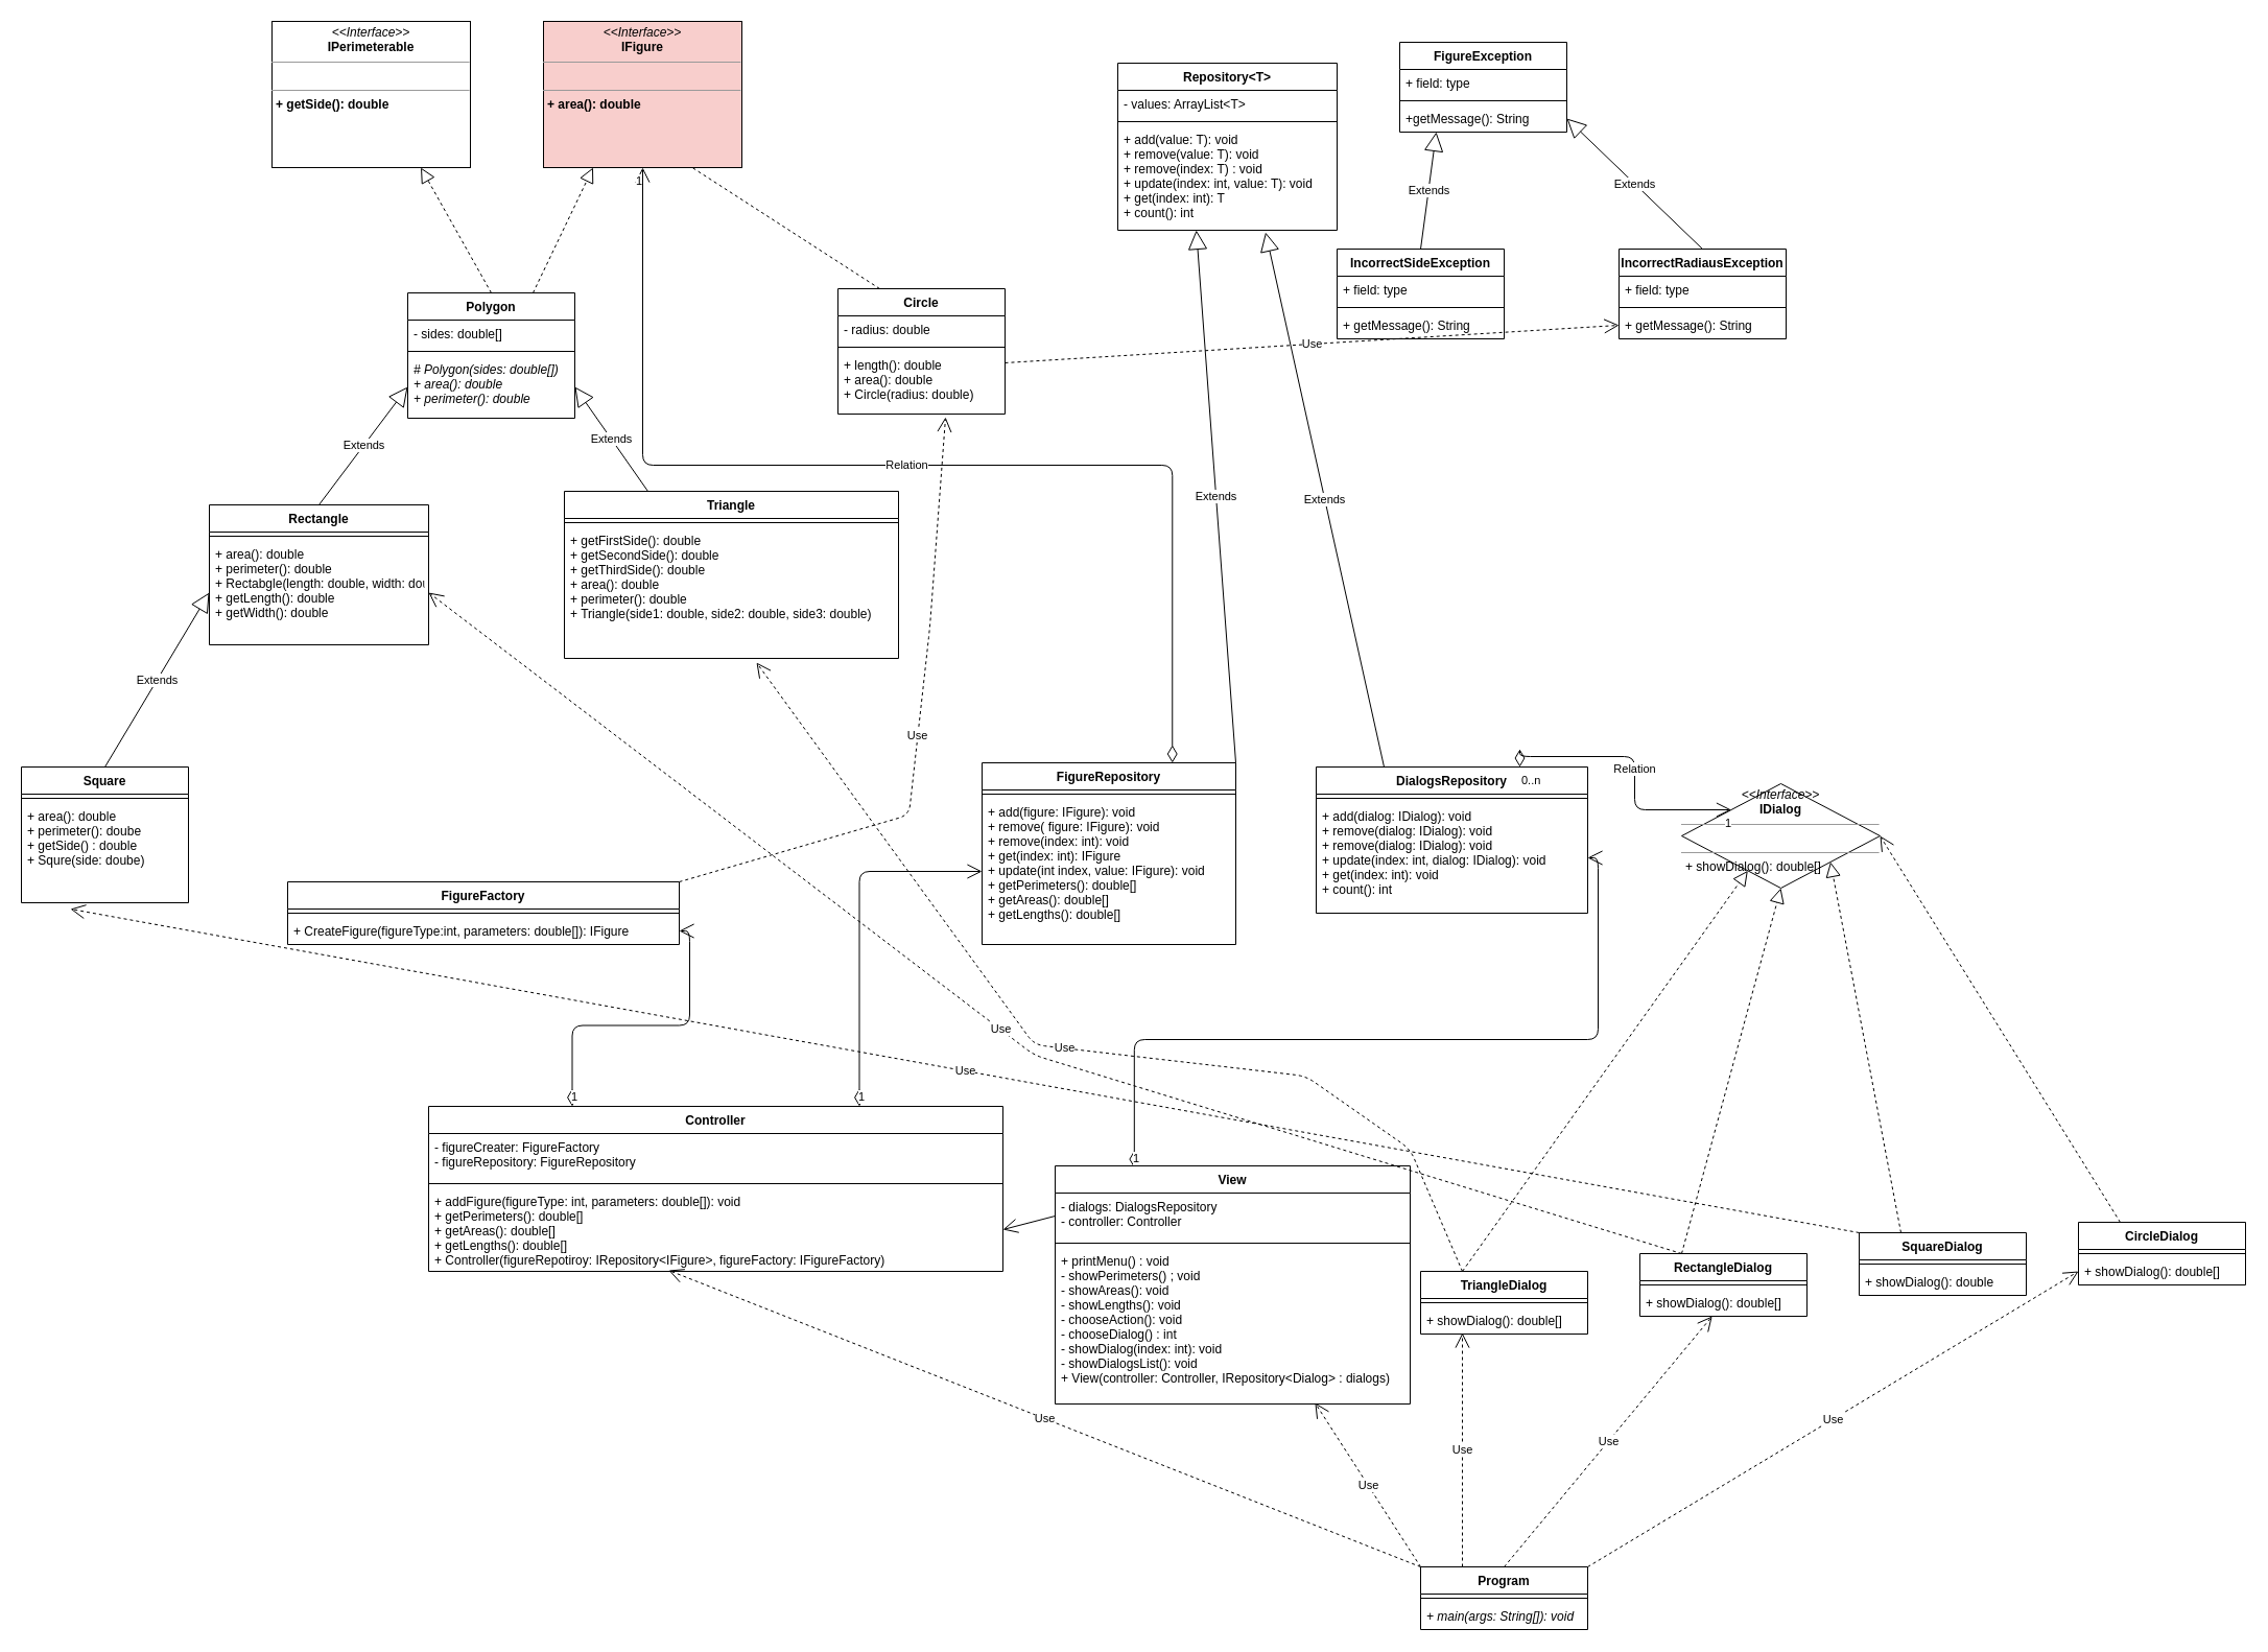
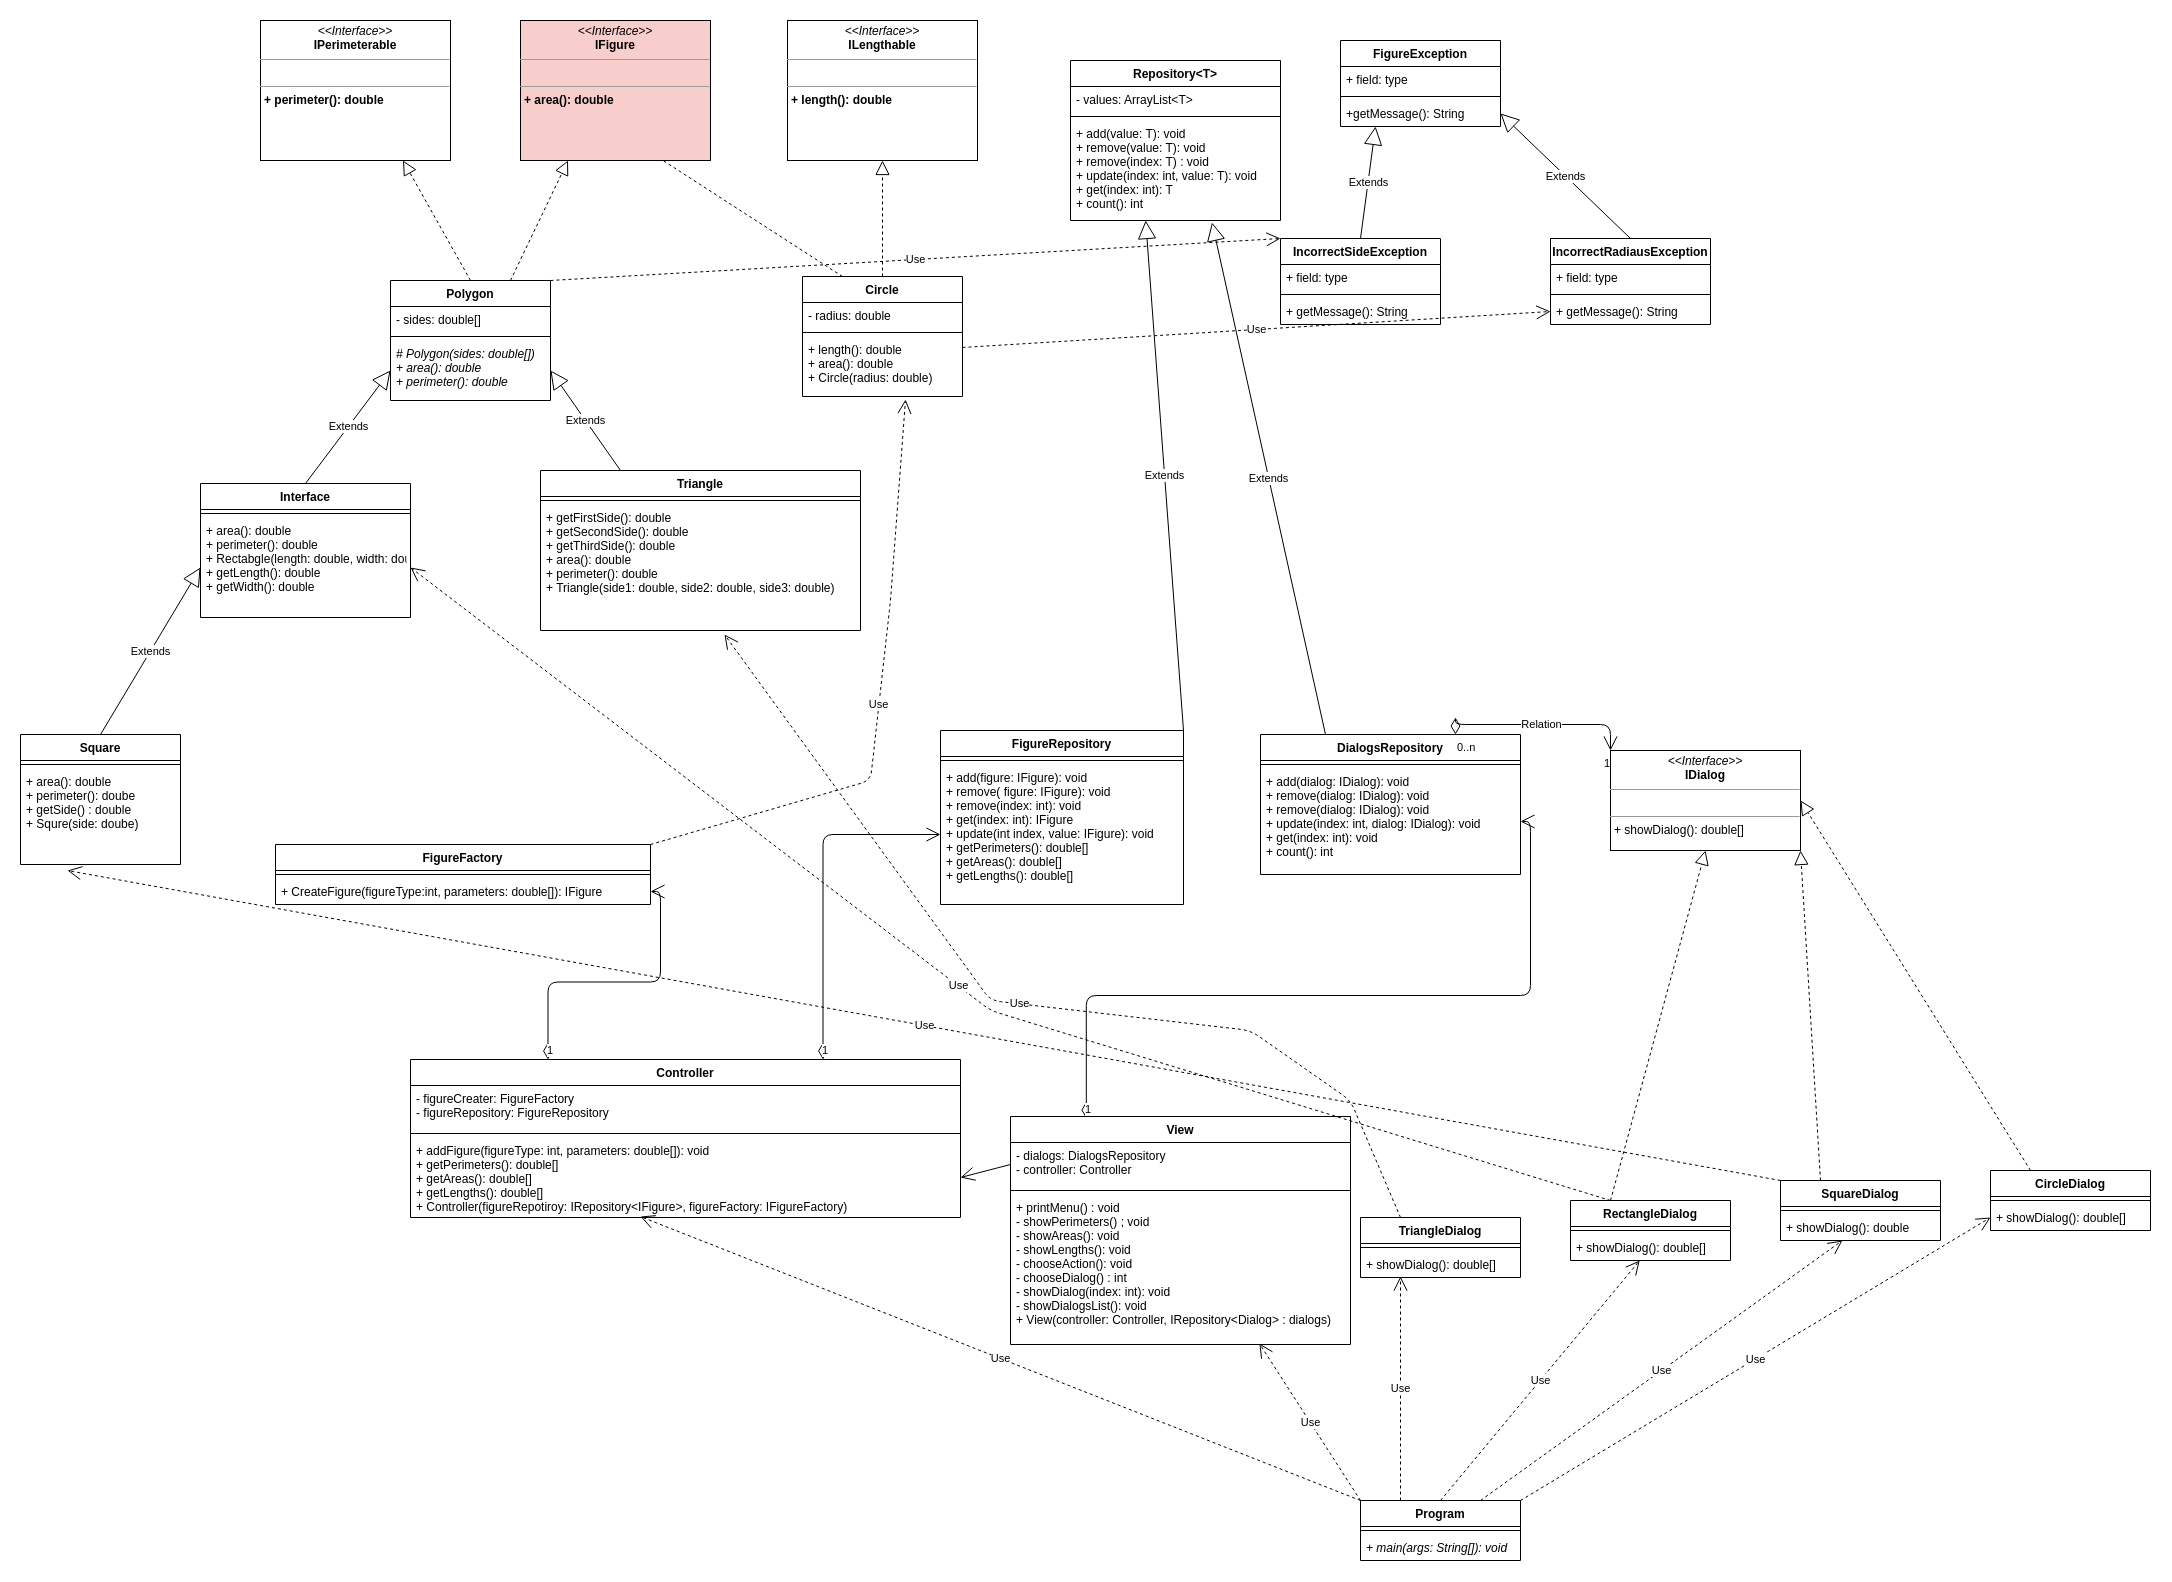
- <mxCell id="3" value="&lt;p style=&quot;margin: 0px ; margin-top: 4px ; text-align: center&quot;&gt;&lt;i&gt;&amp;lt;&amp;lt;Interface&amp;gt;&amp;gt;&lt;/i&gt;&lt;br&gt;&lt;b&gt;IPerimeterable&lt;/b&gt;&lt;/p&gt;&lt;hr size=&quot;1&quot;&gt;&lt;p style=&quot;margin: 0px ; margin-left: 4px&quot;&gt;&lt;br&gt;&lt;/p&gt;&lt;hr size=&quot;1&quot;&gt;&lt;p style=&quot;margin: 0px ; margin-left: 4px&quot;&gt;&lt;b&gt;+ getSide(): double&lt;/b&gt;&lt;/p&gt;" style="verticalAlign=top;align=left;overflow=fill;fontSize=12;fontFamily=Helvetica;html=1;" parent="1" vertex="1"><mxGeometry x="260" y="20" width="190" height="140" as="geometry" /></mxCell>
+ <mxCell id="3" value="&lt;p style=&quot;margin: 0px ; margin-top: 4px ; text-align: center&quot;&gt;&lt;i&gt;&amp;lt;&amp;lt;Interface&amp;gt;&amp;gt;&lt;/i&gt;&lt;br&gt;&lt;b&gt;IPerimeterable&lt;/b&gt;&lt;/p&gt;&lt;hr size=&quot;1&quot;&gt;&lt;p style=&quot;margin: 0px ; margin-left: 4px&quot;&gt;&lt;br&gt;&lt;/p&gt;&lt;hr size=&quot;1&quot;&gt;&lt;p style=&quot;margin: 0px ; margin-left: 4px&quot;&gt;&lt;b&gt;+ perimeter(): double&lt;/b&gt;&lt;/p&gt;" style="verticalAlign=top;align=left;overflow=fill;fontSize=12;fontFamily=Helvetica;html=1;" parent="1" vertex="1"><mxGeometry x="260" y="20" width="190" height="140" as="geometry" /></mxCell>
+ <mxCell id="4" value="&lt;p style=&quot;margin: 0px ; margin-top: 4px ; text-align: center&quot;&gt;&lt;i&gt;&amp;lt;&amp;lt;Interface&amp;gt;&amp;gt;&lt;/i&gt;&lt;br&gt;&lt;b&gt;ILengthable&lt;/b&gt;&lt;/p&gt;&lt;hr size=&quot;1&quot;&gt;&lt;p style=&quot;margin: 0px ; margin-left: 4px&quot;&gt;&lt;br&gt;&lt;/p&gt;&lt;hr size=&quot;1&quot;&gt;&lt;p style=&quot;margin: 0px ; margin-left: 4px&quot;&gt;&lt;b&gt;+ length(): double&lt;/b&gt;&lt;/p&gt;" style="verticalAlign=top;align=left;overflow=fill;fontSize=12;fontFamily=Helvetica;html=1;" parent="1" vertex="1"><mxGeometry x="787" y="20" width="190" height="140" as="geometry" /></mxCell>
+ <mxCell id="14" value="" style="endArrow=block;dashed=1;endFill=0;endSize=12;html=1;exitX=0.5;exitY=0;exitDx=0;exitDy=0;entryX=0.5;entryY=1;entryDx=0;entryDy=0;" parent="1" source="9" target="4" edge="1"><mxGeometry width="160" relative="1" as="geometry"><mxPoint x="650" y="310" as="sourcePoint" /><mxPoint x="810" y="310" as="targetPoint" /></mxGeometry></mxCell>
+ <mxCell id="54" value="Use" style="endArrow=open;endSize=12;dashed=1;html=1;exitX=1;exitY=0;exitDx=0;exitDy=0;entryX=0;entryY=0;entryDx=0;entryDy=0;" parent="1" source="5" target="43" edge="1"><mxGeometry width="160" relative="1" as="geometry"><mxPoint x="990" y="340" as="sourcePoint" /><mxPoint x="1150" y="340" as="targetPoint" /></mxGeometry></mxCell>
- <mxCell id="29" value="Relation" style="endArrow=open;html=1;endSize=12;startArrow=diamondThin;startSize=14;startFill=0;edgeStyle=orthogonalEdgeStyle;exitX=0.75;exitY=0;exitDx=0;exitDy=0;entryX=0.5;entryY=1;entryDx=0;entryDy=0;" parent="1" source="32" target="2" edge="1"><mxGeometry relative="1" as="geometry"><mxPoint x="650" y="520" as="sourcePoint" /><mxPoint x="810" y="520" as="targetPoint" /></mxGeometry></mxCell>
- <mxCell id="30" value="0..n" style="edgeLabel;resizable=0;html=1;align=left;verticalAlign=top;" parent="29" connectable="0" vertex="1"><mxGeometry x="-1" relative="1" as="geometry" /></mxCell>
- <mxCell id="31" value="1" style="edgeLabel;resizable=0;html=1;align=right;verticalAlign=top;" parent="29" connectable="0" vertex="1"><mxGeometry x="1" relative="1" as="geometry" /></mxCell>
- <mxCell id="20" value="Rectangle" style="swimlane;fontStyle=1;align=center;verticalAlign=top;childLayout=stackLayout;horizontal=1;startSize=26;horizontalStack=0;resizeParent=1;resizeParentMax=0;resizeLast=0;collapsible=1;marginBottom=0;" parent="1" vertex="1"><mxGeometry x="200" y="483" width="210" height="134" as="geometry" /></mxCell>
+ <mxCell id="20" value="Interface" style="swimlane;fontStyle=1;align=center;verticalAlign=top;childLayout=stackLayout;horizontal=1;startSize=26;horizontalStack=0;resizeParent=1;resizeParentMax=0;resizeLast=0;collapsible=1;marginBottom=0;" parent="1" vertex="1"><mxGeometry x="200" y="483" width="210" height="134" as="geometry" /></mxCell>
- <mxCell id="66" value="&lt;p style=&quot;margin: 0px ; margin-top: 4px ; text-align: center&quot;&gt;&lt;i&gt;&amp;lt;&amp;lt;Interface&amp;gt;&amp;gt;&lt;/i&gt;&lt;br&gt;&lt;b&gt;IDialog&lt;/b&gt;&lt;/p&gt;&lt;hr size=&quot;1&quot;&gt;&lt;p style=&quot;margin: 0px ; margin-left: 4px&quot;&gt;&lt;br&gt;&lt;/p&gt;&lt;hr size=&quot;1&quot;&gt;&lt;p style=&quot;margin: 0px ; margin-left: 4px&quot;&gt;+ showDialog(): double[]&lt;/p&gt;" style="rhombus;verticalAlign=top;align=left;overflow=fill;fontSize=12;fontFamily=Helvetica;html=1;" parent="1" vertex="1"><mxGeometry x="1610" y="750" width="190" height="100" as="geometry" /></mxCell>
+ <mxCell id="66" value="&lt;p style=&quot;margin: 0px ; margin-top: 4px ; text-align: center&quot;&gt;&lt;i&gt;&amp;lt;&amp;lt;Interface&amp;gt;&amp;gt;&lt;/i&gt;&lt;br&gt;&lt;b&gt;IDialog&lt;/b&gt;&lt;/p&gt;&lt;hr size=&quot;1&quot;&gt;&lt;p style=&quot;margin: 0px ; margin-left: 4px&quot;&gt;&lt;br&gt;&lt;/p&gt;&lt;hr size=&quot;1&quot;&gt;&lt;p style=&quot;margin: 0px ; margin-left: 4px&quot;&gt;+ showDialog(): double[]&lt;/p&gt;" style="verticalAlign=top;align=left;overflow=fill;fontSize=12;fontFamily=Helvetica;html=1;" parent="1" vertex="1"><mxGeometry x="1610" y="750" width="190" height="100" as="geometry" /></mxCell>
- <mxCell id="82" value="" style="endArrow=open;dashed=1;endFill=0;endSize=12;html=1;exitX=0.25;exitY=0;exitDx=0;exitDy=0;entryX=1;entryY=0.5;entryDx=0;entryDy=0;" parent="1" source="79" target="66" edge="1"><mxGeometry width="160" relative="1" as="geometry"><mxPoint x="1820" y="1060" as="sourcePoint" /><mxPoint x="1980" y="1060" as="targetPoint" /></mxGeometry></mxCell>
+ <mxCell id="82" value="" style="endArrow=block;dashed=1;endFill=0;endSize=12;html=1;exitX=0.25;exitY=0;exitDx=0;exitDy=0;entryX=1;entryY=0.5;entryDx=0;entryDy=0;" parent="1" source="79" target="66" edge="1"><mxGeometry width="160" relative="1" as="geometry"><mxPoint x="1820" y="1060" as="sourcePoint" /><mxPoint x="1980" y="1060" as="targetPoint" /></mxGeometry></mxCell>
- <mxCell id="70" value="" style="endArrow=block;dashed=1;endFill=0;endSize=12;html=1;exitX=0.25;exitY=0;exitDx=0;exitDy=0;entryX=0.25;entryY=1;entryDx=0;entryDy=0;" parent="1" source="67" target="66" edge="1"><mxGeometry width="160" relative="1" as="geometry"><mxPoint x="1120" y="1140" as="sourcePoint" /><mxPoint x="1280" y="1140" as="targetPoint" /></mxGeometry></mxCell>
+ <mxCell id="104" value="Use" style="endArrow=open;endSize=12;dashed=1;html=1;exitX=0.75;exitY=0;exitDx=0;exitDy=0;" parent="1" source="99" target="77" edge="1"><mxGeometry width="160" relative="1" as="geometry"><mxPoint x="1270" y="1180" as="sourcePoint" /><mxPoint x="1430" y="1180" as="targetPoint" /></mxGeometry></mxCell>
